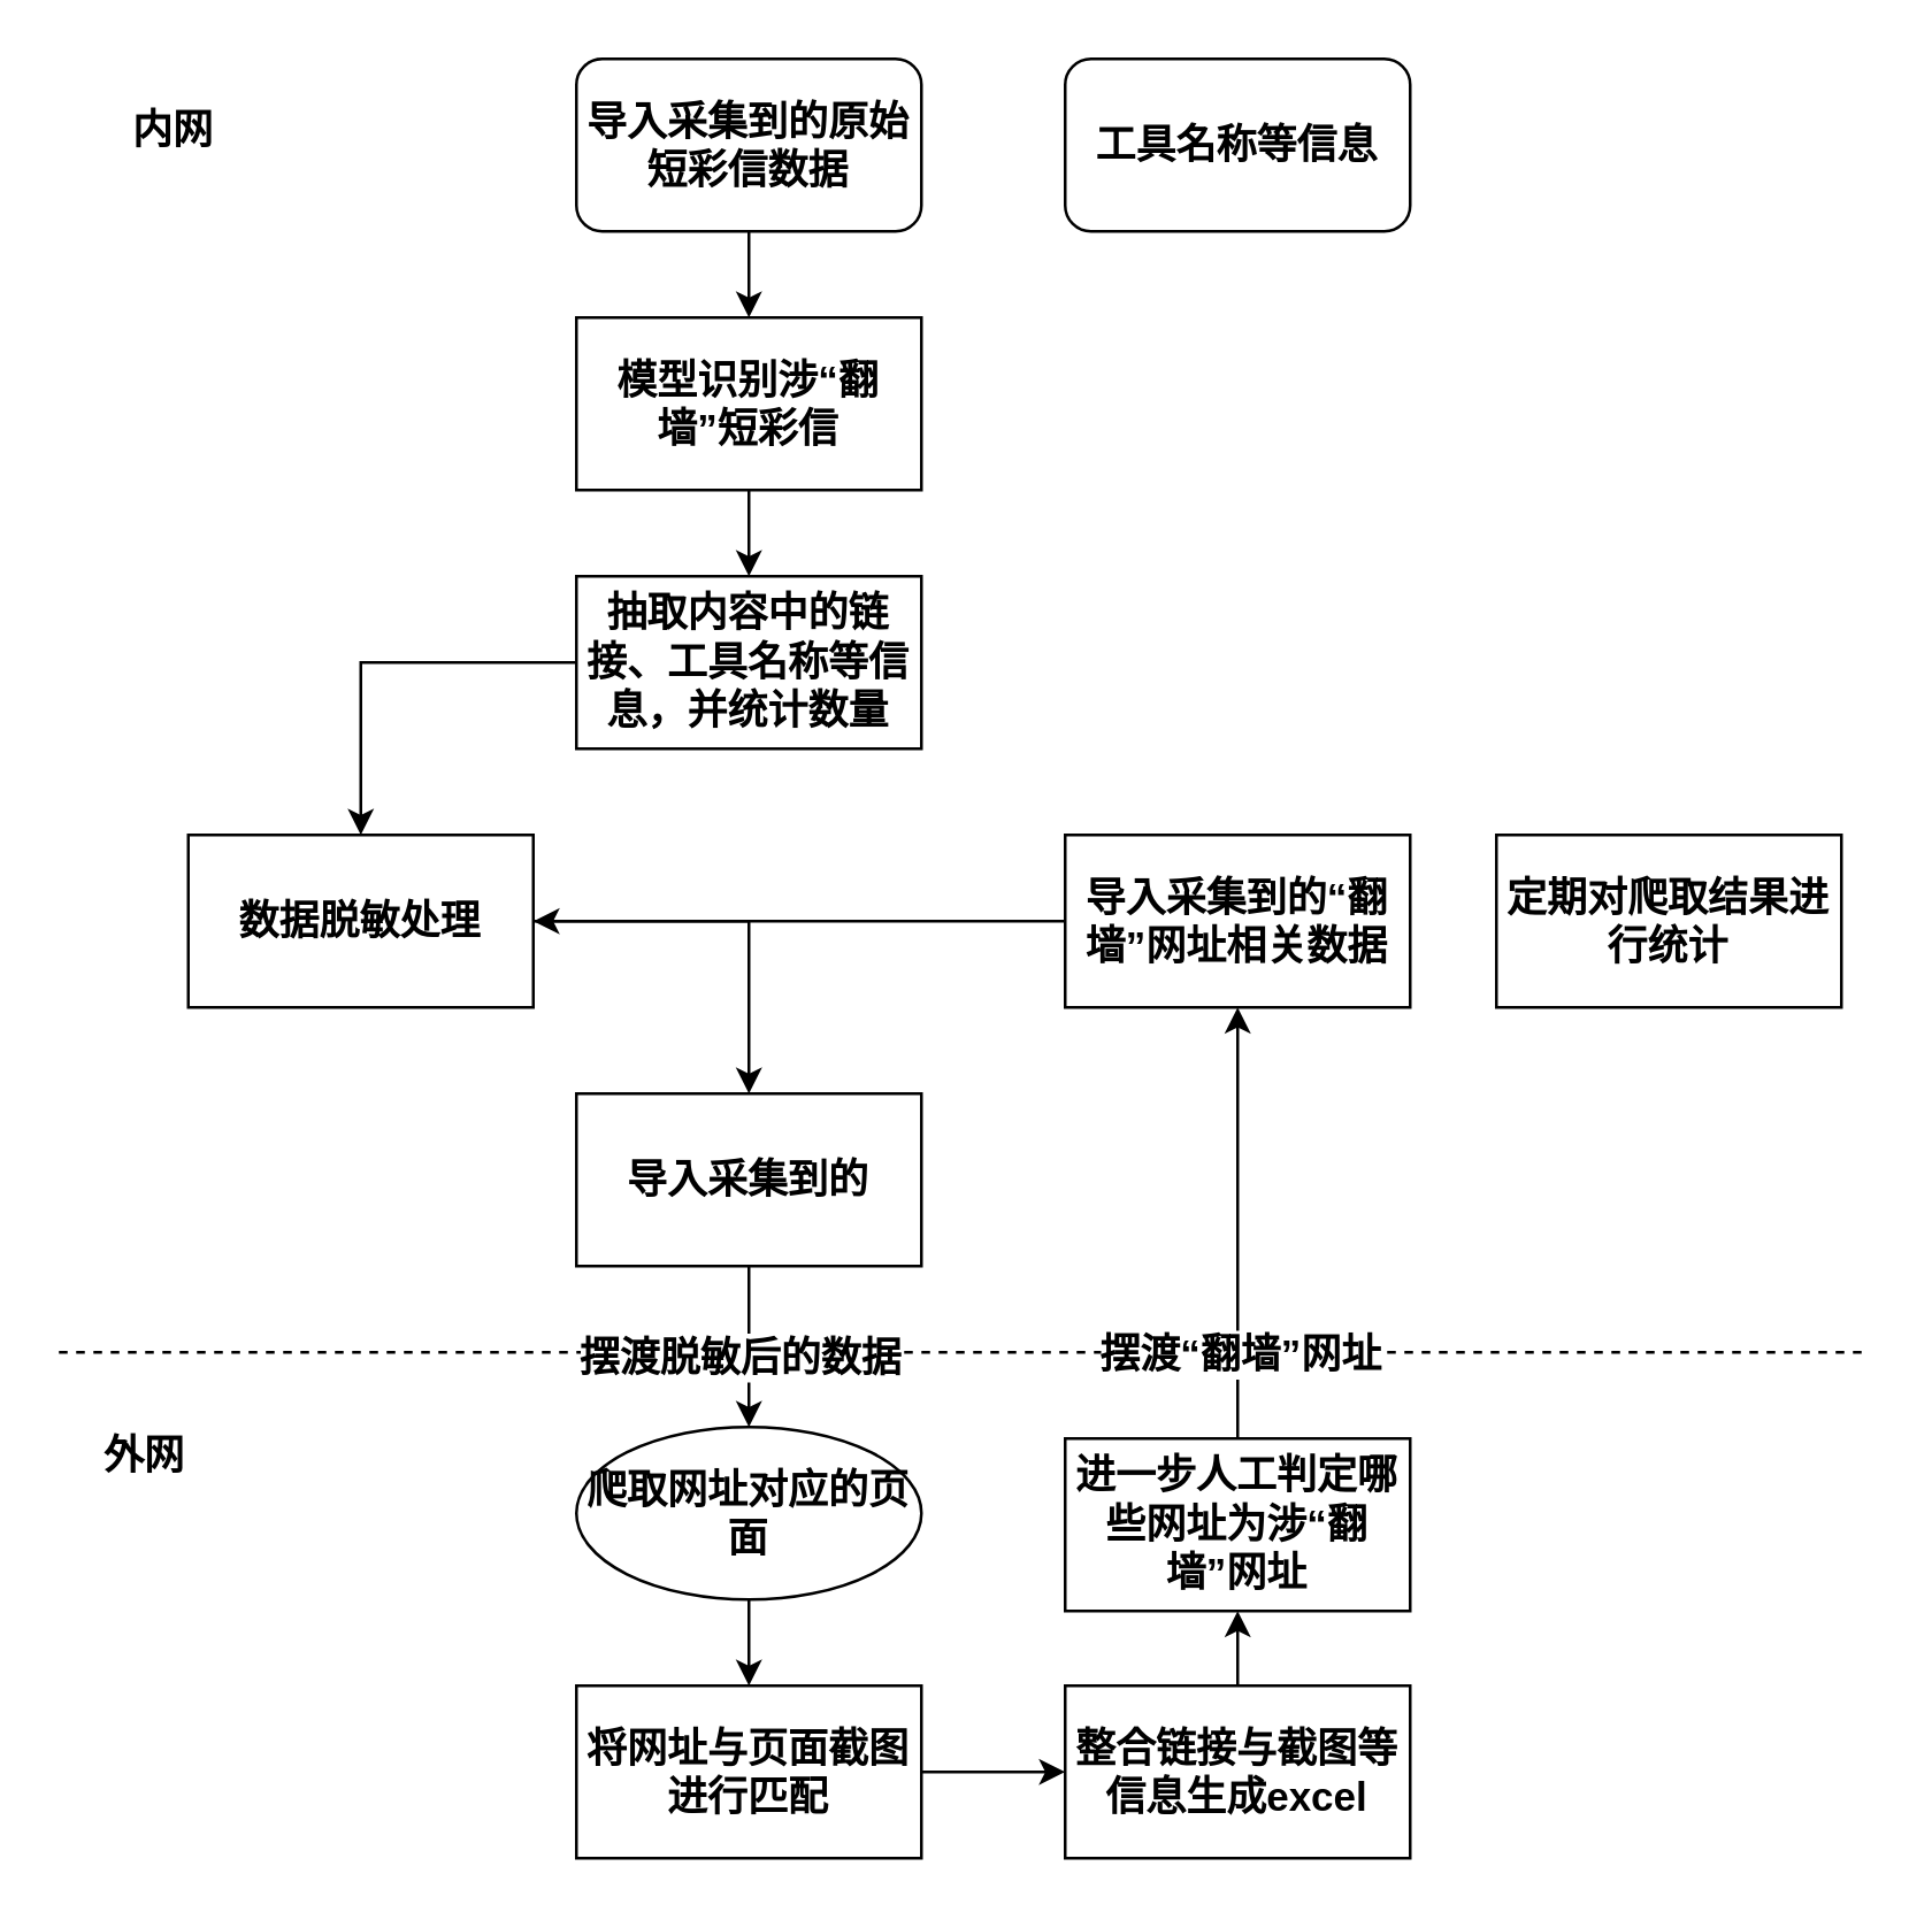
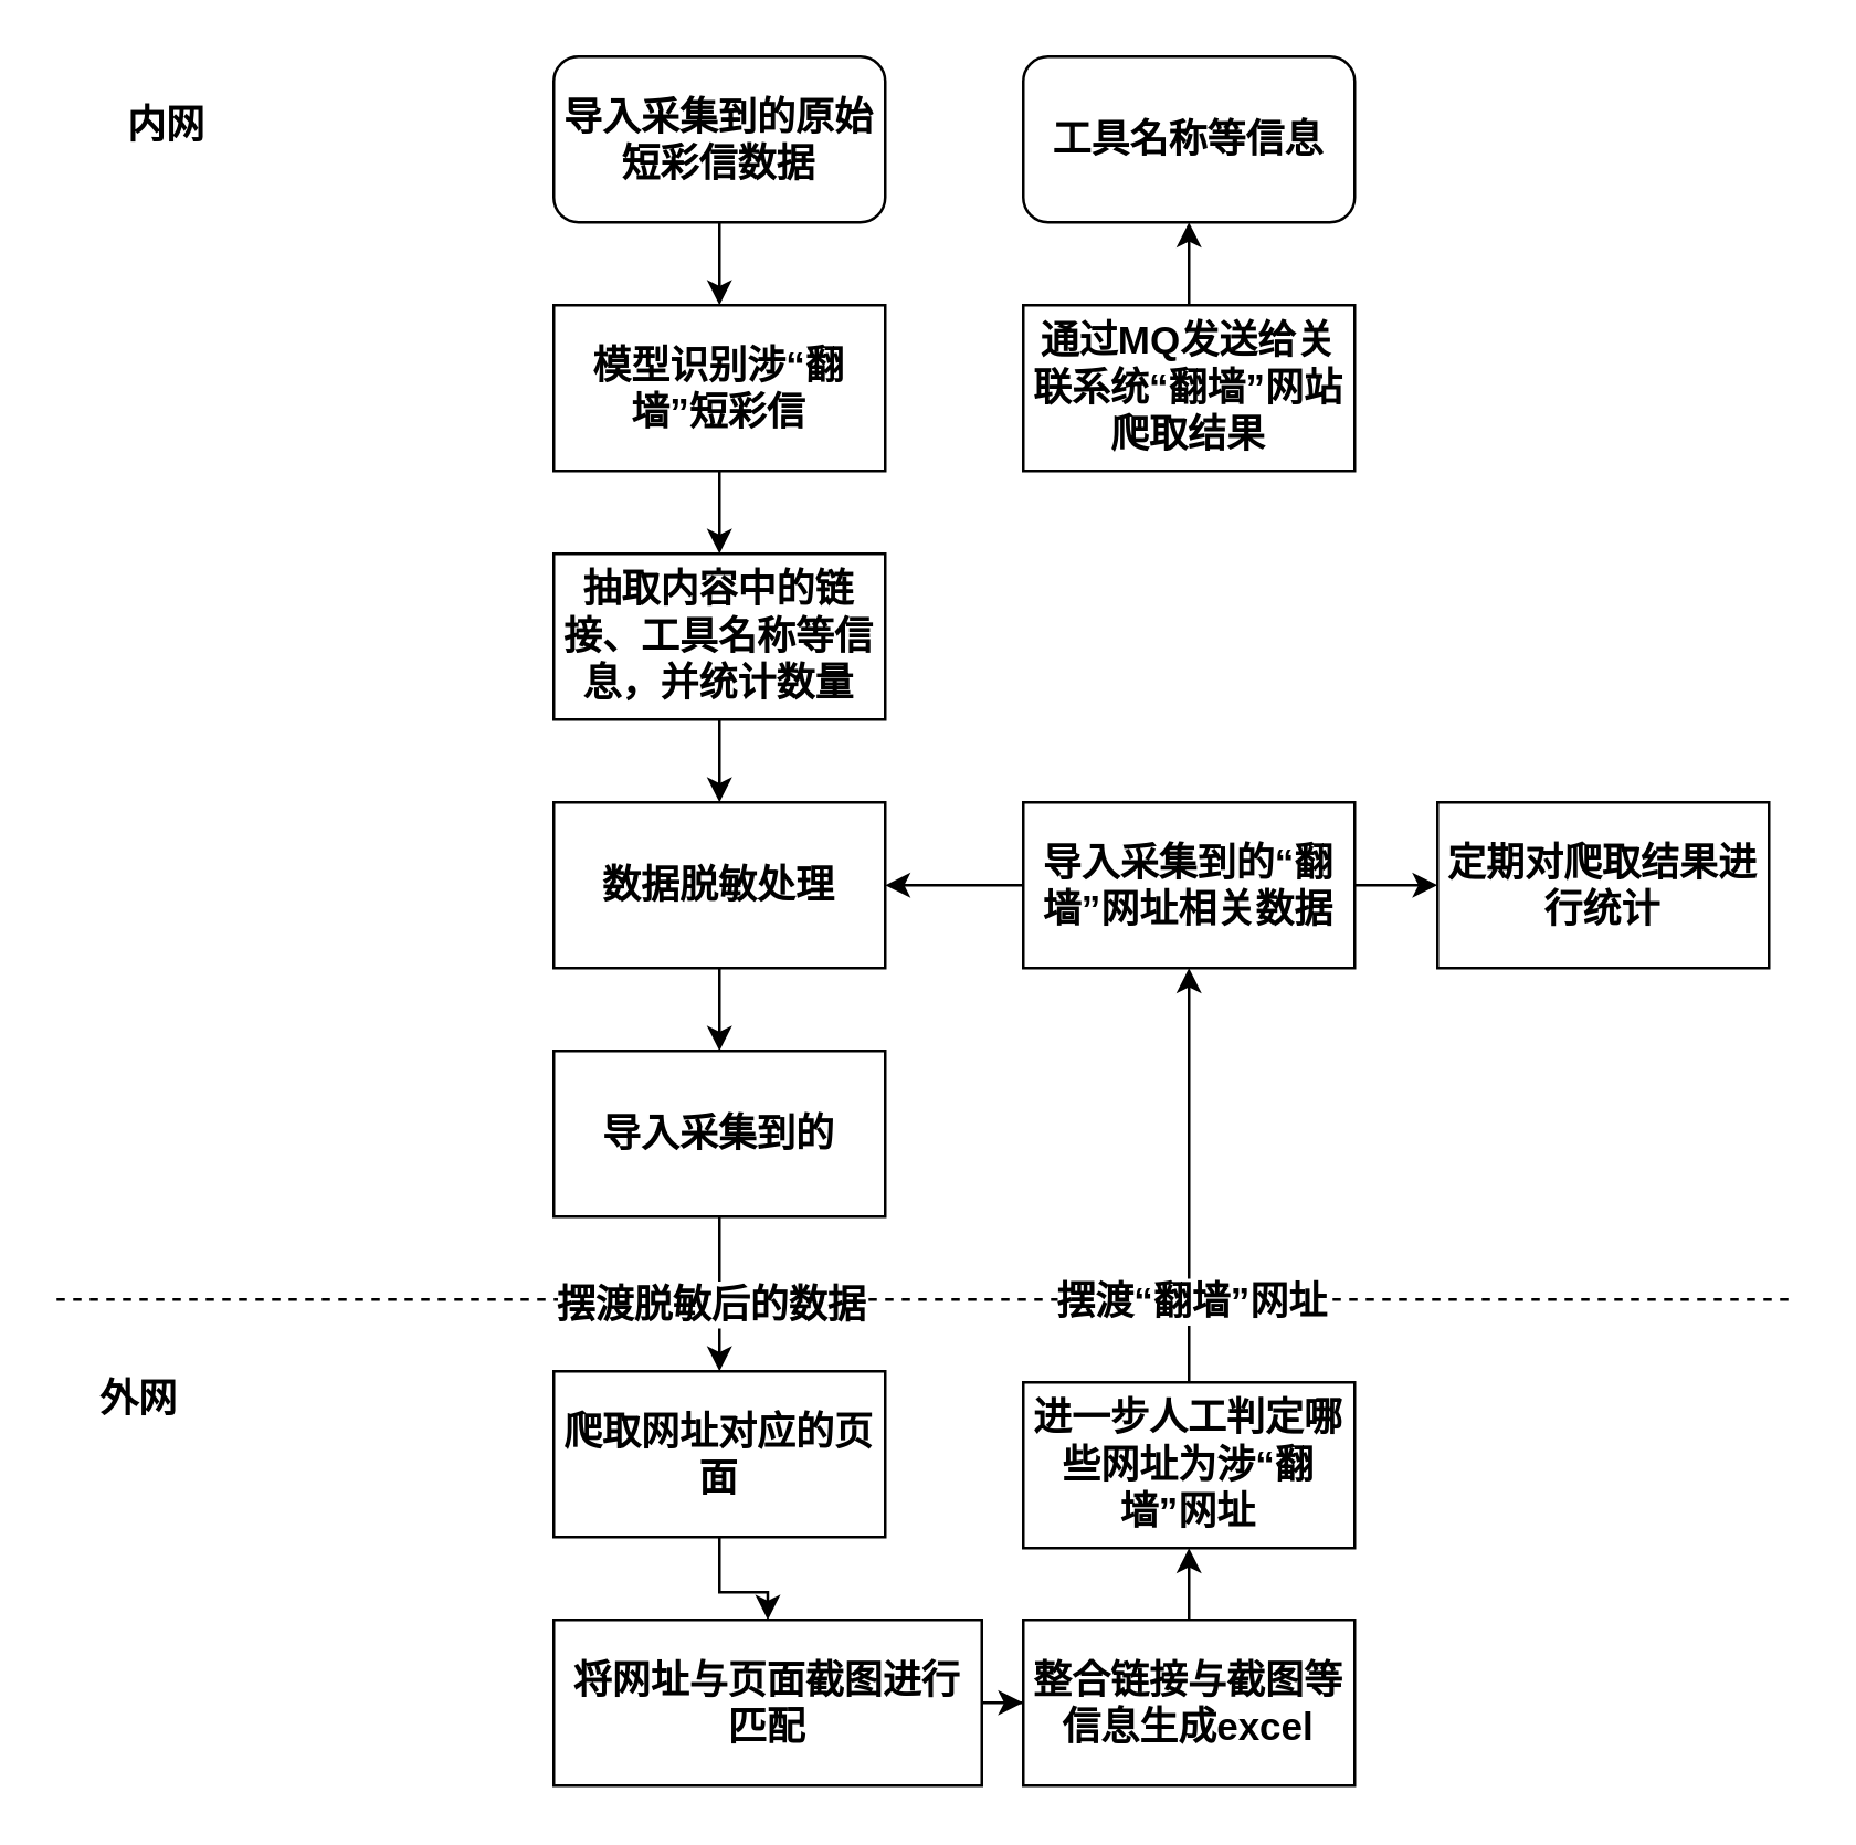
+ <mxCell id="27" style="edgeStyle=orthogonalEdgeStyle;rounded=0;orthogonalLoop=1;jettySize=auto;html=1;exitX=0.5;exitY=0;exitDx=0;exitDy=0;entryX=0.5;entryY=1;entryDx=0;entryDy=0;fontSize=14;fontStyle=1" parent="1" source="28" target="31" edge="1"><mxGeometry relative="1" as="geometry" /></mxCell>
+ <mxCell id="28" value="通过MQ发送给关联系统“翻墙”网站爬取结果" style="rounded=0;whiteSpace=wrap;html=1;fontSize=14;fontStyle=1" parent="1" vertex="1"><mxGeometry x="370" y="110" width="120" height="60" as="geometry" /></mxCell>
- <mxCell id="13" value="数据脱敏处理" style="rounded=0;whiteSpace=wrap;html=1;fontSize=14;fontStyle=1" parent="1" vertex="1"><mxGeometry x="65" y="290" width="120" height="60" as="geometry" /></mxCell>
+ <mxCell id="13" value="数据脱敏处理" style="rounded=0;whiteSpace=wrap;html=1;fontSize=14;fontStyle=1" parent="1" vertex="1"><mxGeometry x="200" y="290" width="120" height="60" as="geometry" /></mxCell>
+ <mxCell id="22" value="" style="edgeStyle=orthogonalEdgeStyle;rounded=0;orthogonalLoop=1;jettySize=auto;html=1;fontSize=14;fontStyle=1" parent="1" source="23" target="29" edge="1"><mxGeometry relative="1" as="geometry" /></mxCell>
- <mxCell id="6" value="爬取网址对应的页面" style="ellipse;whiteSpace=wrap;html=1;fontSize=14;fontStyle=1;" parent="1" vertex="1"><mxGeometry x="200" y="496" width="120" height="60" as="geometry" /></mxCell>
+ <mxCell id="6" value="爬取网址对应的页面" style="rounded=0;whiteSpace=wrap;html=1;fontSize=14;fontStyle=1" parent="1" vertex="1"><mxGeometry x="200" y="496" width="120" height="60" as="geometry" /></mxCell>
- <mxCell id="18" value="将网址与页面截图进行匹配" style="rounded=0;whiteSpace=wrap;html=1;fontSize=14;fontStyle=1" parent="1" vertex="1"><mxGeometry x="200" y="586" width="120" height="60" as="geometry" /></mxCell>
+ <mxCell id="18" value="将网址与页面截图进行匹配" style="rounded=0;whiteSpace=wrap;html=1;fontSize=14;fontStyle=1" parent="1" vertex="1"><mxGeometry x="200" y="586" width="155" height="60" as="geometry" /></mxCell>
